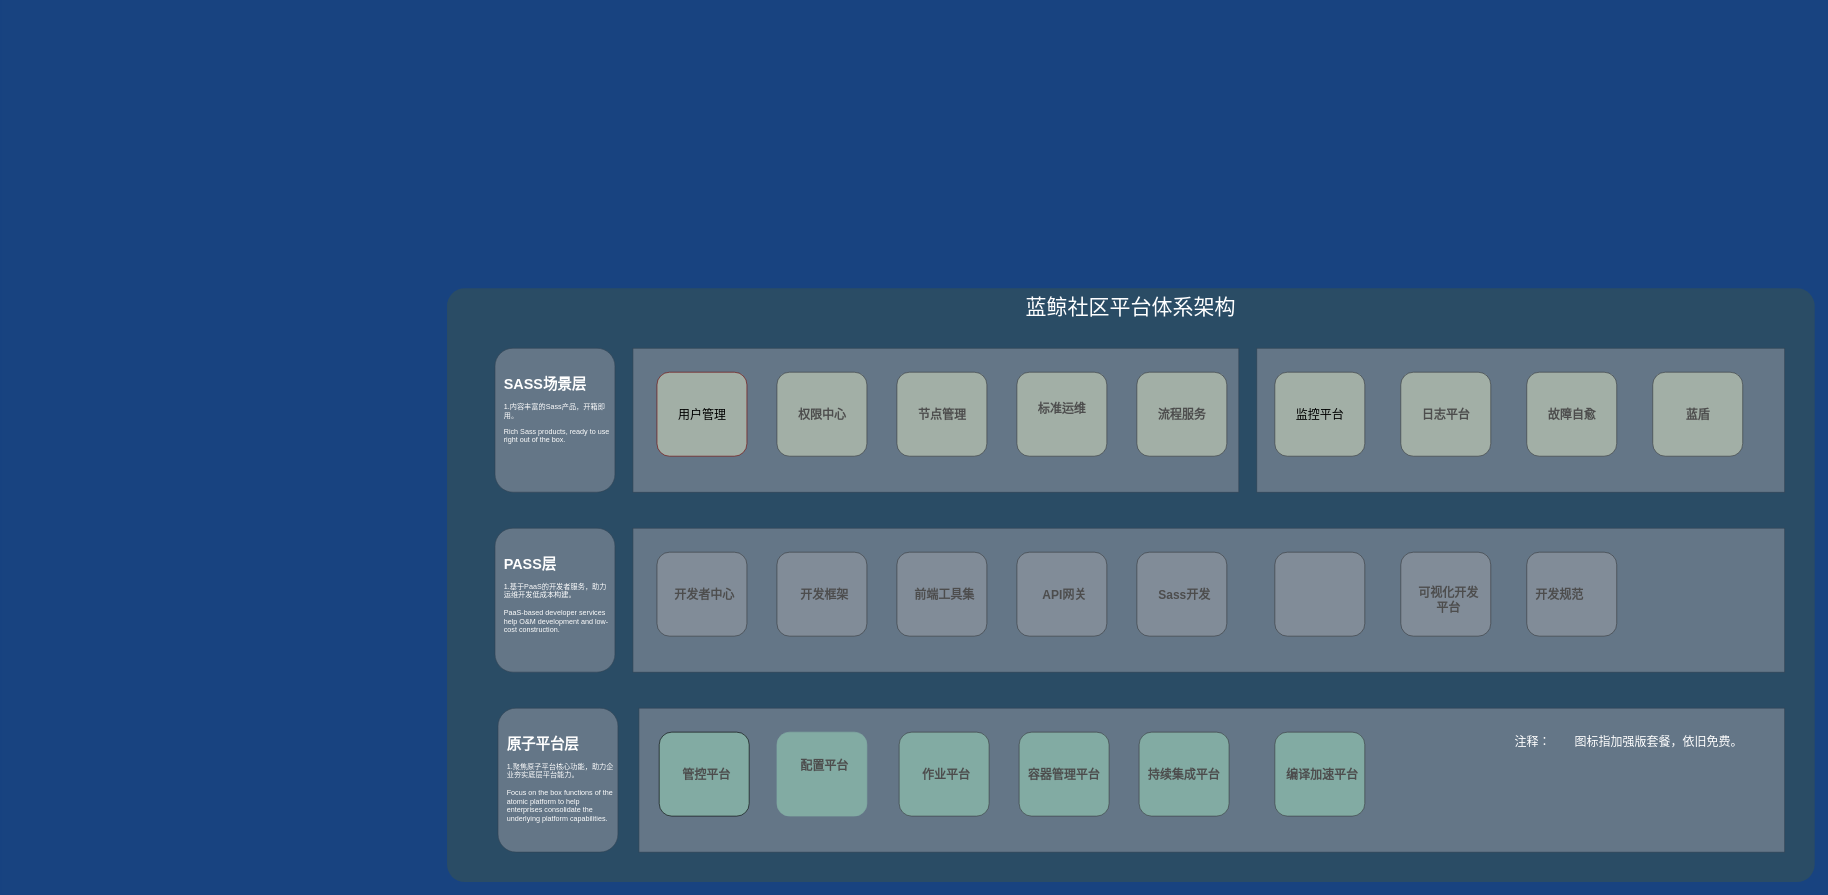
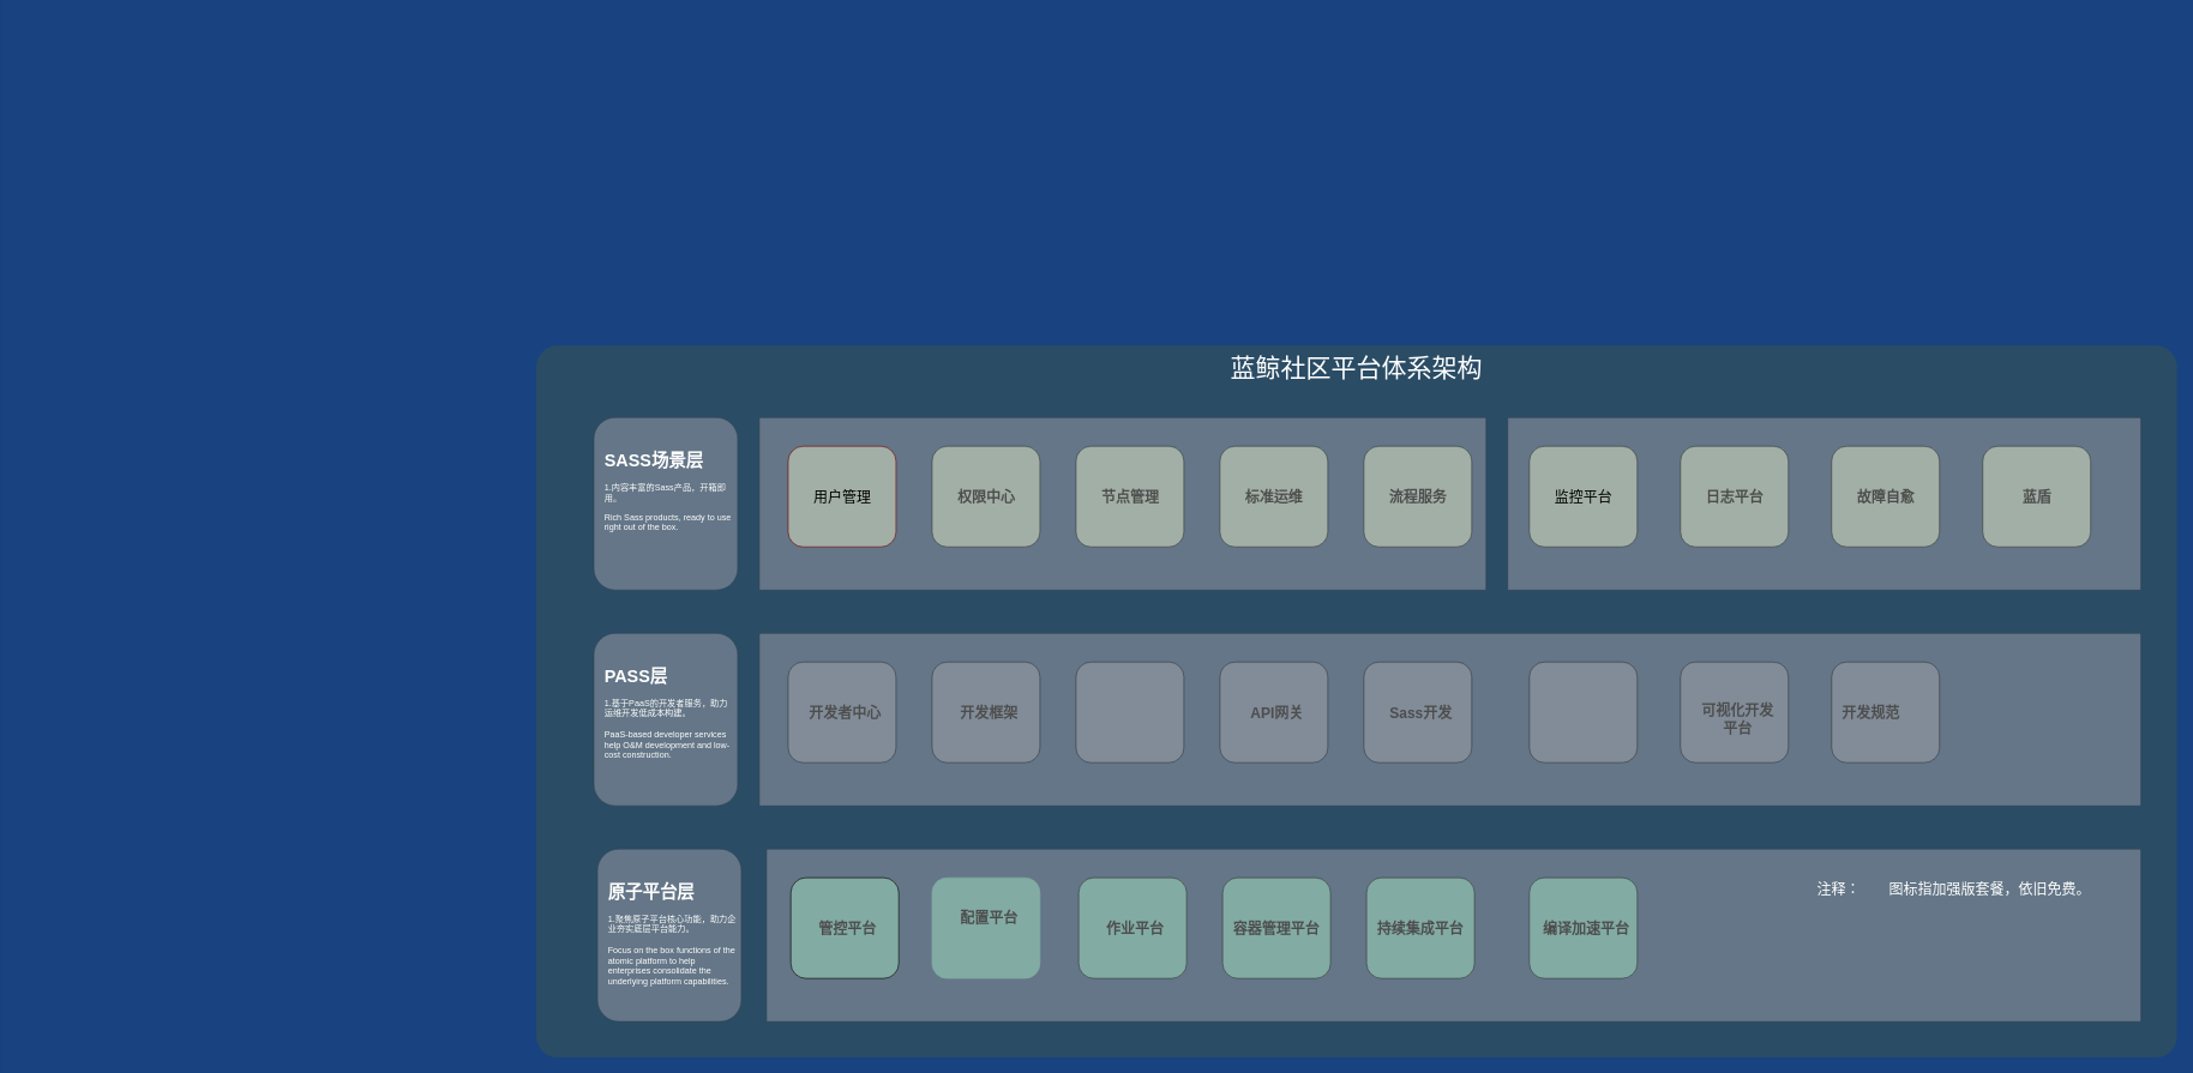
- <mxCell id="14" value="&lt;font color=&quot;#4d4d4d&quot;&gt;&lt;span style=&quot;font-size: 20px;&quot;&gt;&lt;b&gt;标准运维&lt;/b&gt;&lt;/span&gt;&lt;/font&gt;" style="text;html=1;strokeColor=none;fillColor=none;align=center;verticalAlign=middle;whiteSpace=wrap;rounded=0;" parent="1" vertex="1"><mxGeometry x="1721.5" y="645" width="95" height="70" as="geometry" /></mxCell>
+ <mxCell id="14" value="&lt;font color=&quot;#4d4d4d&quot;&gt;&lt;span style=&quot;font-size: 20px;&quot;&gt;&lt;b&gt;标准运维&lt;/b&gt;&lt;/span&gt;&lt;/font&gt;" style="text;html=1;strokeColor=none;fillColor=none;align=center;verticalAlign=middle;whiteSpace=wrap;rounded=0;" parent="1" vertex="1"><mxGeometry x="1721.5" y="655" width="95" height="70" as="geometry" /></mxCell>
- <mxCell id="32" value="&lt;font color=&quot;#4d4d4d&quot;&gt;&lt;span style=&quot;font-size: 20px;&quot;&gt;&lt;b&gt;前端工具集&lt;/b&gt;&lt;/span&gt;&lt;/font&gt;" style="text;html=1;strokeColor=none;fillColor=none;align=center;verticalAlign=middle;whiteSpace=wrap;rounded=0;" parent="1" vertex="1"><mxGeometry x="1521.5" y="955" width="102.5" height="70" as="geometry" /></mxCell>
